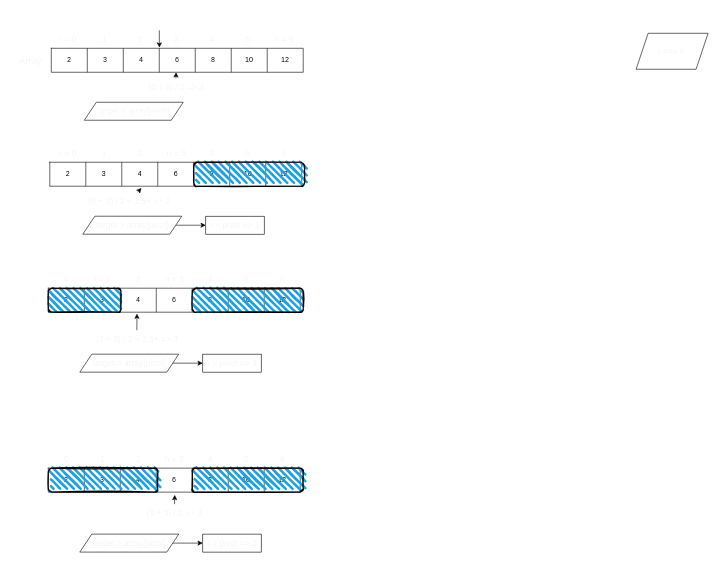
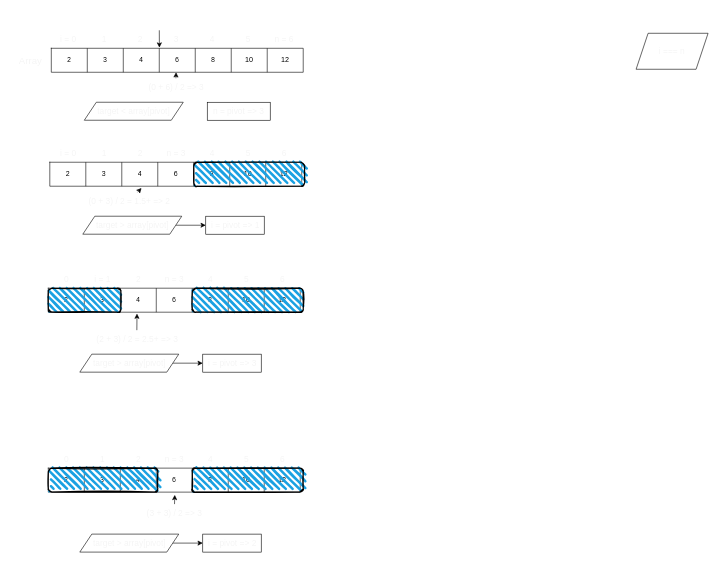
+ <mxCell id="23" value="n = pivot =&amp;gt; 3" style="whiteSpace=wrap;html=1;fontSize=14;fontColor=#F5F5F5;" vertex="1" parent="1"><mxGeometry x="345" y="170" width="105" height="30" as="geometry" /></mxCell>
